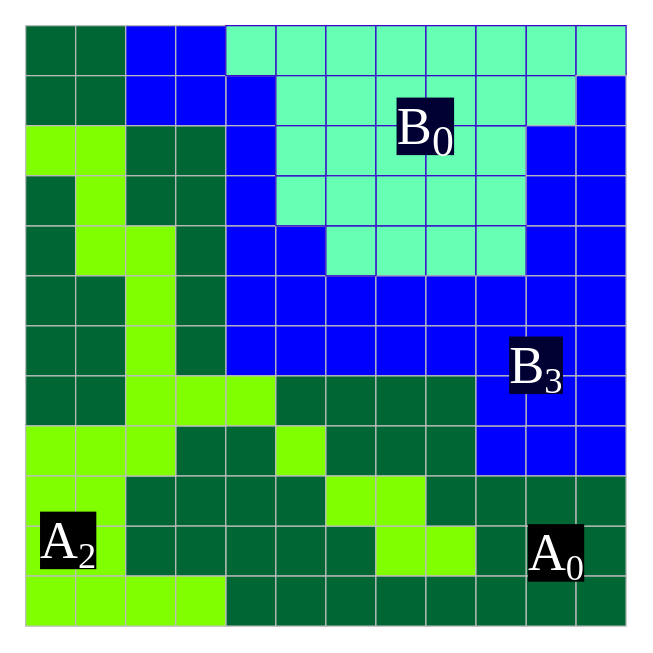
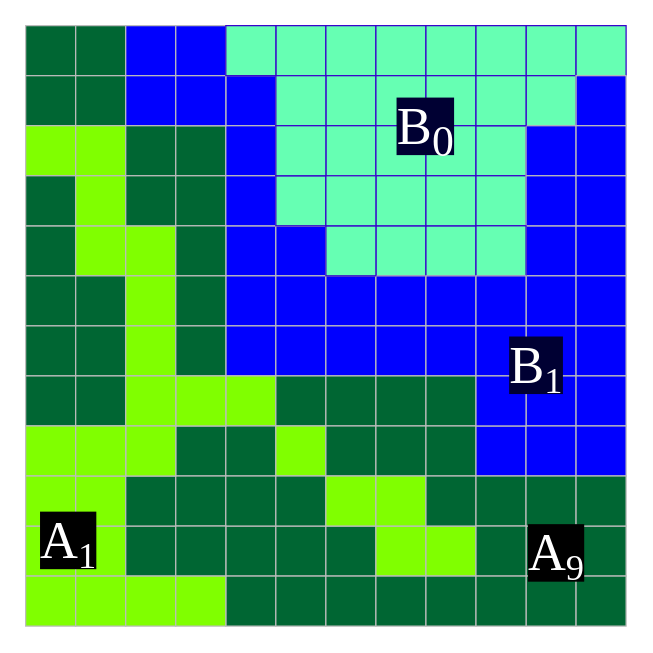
- <mxCell id="156" value="&lt;span style=&quot;background-color: rgb(0 , 0 , 51)&quot;&gt;&lt;font color=&quot;#ffffff&quot;&gt;&lt;span style=&quot;font-family: &amp;#34;georgia&amp;#34; ; font-size: 42px ; font-style: normal ; font-weight: 400 ; letter-spacing: normal ; text-align: center ; text-indent: 0px ; text-transform: none ; word-spacing: 0px ; display: inline ; float: none&quot;&gt;B&lt;/span&gt;&lt;span style=&quot;font-family: &amp;#34;georgia&amp;#34; ; font-style: normal ; font-weight: 400 ; letter-spacing: normal ; text-align: center ; text-indent: 0px ; text-transform: none ; word-spacing: 0px ; display: inline ; float: none ; font-size: 35px&quot;&gt;&lt;sub&gt;3&lt;/sub&gt;&lt;/span&gt;&lt;/font&gt;&lt;/span&gt;" style="text;whiteSpace=wrap;html=1;fontSize=42;fontFamily=Georgia;fontColor=#99FFCC;" parent="1" vertex="1"><mxGeometry x="405" y="260" width="70" height="80" as="geometry" /></mxCell>
+ <mxCell id="156" value="&lt;span style=&quot;background-color: rgb(0 , 0 , 51)&quot;&gt;&lt;font color=&quot;#ffffff&quot;&gt;&lt;span style=&quot;font-family: &amp;#34;georgia&amp;#34; ; font-size: 42px ; font-style: normal ; font-weight: 400 ; letter-spacing: normal ; text-align: center ; text-indent: 0px ; text-transform: none ; word-spacing: 0px ; display: inline ; float: none&quot;&gt;B&lt;/span&gt;&lt;span style=&quot;font-family: &amp;#34;georgia&amp;#34; ; font-style: normal ; font-weight: 400 ; letter-spacing: normal ; text-align: center ; text-indent: 0px ; text-transform: none ; word-spacing: 0px ; display: inline ; float: none ; font-size: 35px&quot;&gt;&lt;sub&gt;1&lt;/sub&gt;&lt;/span&gt;&lt;/font&gt;&lt;/span&gt;" style="text;whiteSpace=wrap;html=1;fontSize=42;fontFamily=Georgia;fontColor=#99FFCC;" parent="1" vertex="1"><mxGeometry x="405" y="260" width="70" height="80" as="geometry" /></mxCell>
- <mxCell id="158" value="&lt;span style=&quot;background-color: rgb(0 , 0 , 0)&quot;&gt;&lt;font color=&quot;#ffffff&quot;&gt;&lt;span style=&quot;font-size: 42px ; font-style: normal ; font-weight: 400 ; letter-spacing: normal ; text-indent: 0px ; text-transform: none ; word-spacing: 0px ; font-family: &amp;#34;georgia&amp;#34; ; text-align: center ; display: inline ; float: none&quot;&gt;A&lt;/span&gt;&lt;span style=&quot;font-style: normal ; font-weight: 400 ; letter-spacing: normal ; text-indent: 0px ; text-transform: none ; word-spacing: 0px ; font-family: &amp;#34;georgia&amp;#34; ; text-align: center ; display: inline ; float: none ; font-size: 35px&quot;&gt;&lt;sub&gt;2&lt;/sub&gt;&lt;/span&gt;&lt;/font&gt;&lt;/span&gt;" style="text;whiteSpace=wrap;html=1;fontSize=42;fontFamily=Georgia;fontColor=#006600;" parent="1" vertex="1"><mxGeometry x="30" y="400" width="70" height="70" as="geometry" /></mxCell>
+ <mxCell id="158" value="&lt;span style=&quot;background-color: rgb(0 , 0 , 0)&quot;&gt;&lt;font color=&quot;#ffffff&quot;&gt;&lt;span style=&quot;font-size: 42px ; font-style: normal ; font-weight: 400 ; letter-spacing: normal ; text-indent: 0px ; text-transform: none ; word-spacing: 0px ; font-family: &amp;#34;georgia&amp;#34; ; text-align: center ; display: inline ; float: none&quot;&gt;A&lt;/span&gt;&lt;span style=&quot;font-style: normal ; font-weight: 400 ; letter-spacing: normal ; text-indent: 0px ; text-transform: none ; word-spacing: 0px ; font-family: &amp;#34;georgia&amp;#34; ; text-align: center ; display: inline ; float: none ; font-size: 35px&quot;&gt;&lt;sub&gt;1&lt;/sub&gt;&lt;/span&gt;&lt;/font&gt;&lt;/span&gt;" style="text;whiteSpace=wrap;html=1;fontSize=42;fontFamily=Georgia;fontColor=#006600;" parent="1" vertex="1"><mxGeometry x="30" y="400" width="70" height="70" as="geometry" /></mxCell>
- <mxCell id="157" value="&lt;font style=&quot;background-color: rgb(0 , 0 , 0)&quot; color=&quot;#ffffff&quot;&gt;&lt;span style=&quot;font-style: normal ; font-weight: 400 ; letter-spacing: normal ; text-indent: 0px ; text-transform: none ; word-spacing: 0px ; font-family: &amp;#34;georgia&amp;#34; ; text-align: center ; display: inline ; float: none&quot;&gt;A&lt;/span&gt;&lt;span style=&quot;font-style: normal ; font-weight: 400 ; letter-spacing: normal ; text-indent: 0px ; text-transform: none ; word-spacing: 0px ; font-family: &amp;#34;georgia&amp;#34; ; text-align: center ; display: inline ; float: none ; font-size: 35px&quot;&gt;&lt;sub&gt;0&lt;/sub&gt;&lt;/span&gt;&lt;/font&gt;" style="text;whiteSpace=wrap;html=1;fontSize=42;fontFamily=Georgia;fontColor=#0000FF;" parent="1" vertex="1"><mxGeometry x="420" y="410" width="70" height="70" as="geometry" /></mxCell>
+ <mxCell id="157" value="&lt;font style=&quot;background-color: rgb(0 , 0 , 0)&quot; color=&quot;#ffffff&quot;&gt;&lt;span style=&quot;font-style: normal ; font-weight: 400 ; letter-spacing: normal ; text-indent: 0px ; text-transform: none ; word-spacing: 0px ; font-family: &amp;#34;georgia&amp;#34; ; text-align: center ; display: inline ; float: none&quot;&gt;A&lt;/span&gt;&lt;span style=&quot;font-style: normal ; font-weight: 400 ; letter-spacing: normal ; text-indent: 0px ; text-transform: none ; word-spacing: 0px ; font-family: &amp;#34;georgia&amp;#34; ; text-align: center ; display: inline ; float: none ; font-size: 35px&quot;&gt;&lt;sub&gt;9&lt;/sub&gt;&lt;/span&gt;&lt;/font&gt;" style="text;whiteSpace=wrap;html=1;fontSize=42;fontFamily=Georgia;fontColor=#0000FF;" parent="1" vertex="1"><mxGeometry x="420" y="410" width="70" height="70" as="geometry" /></mxCell>
